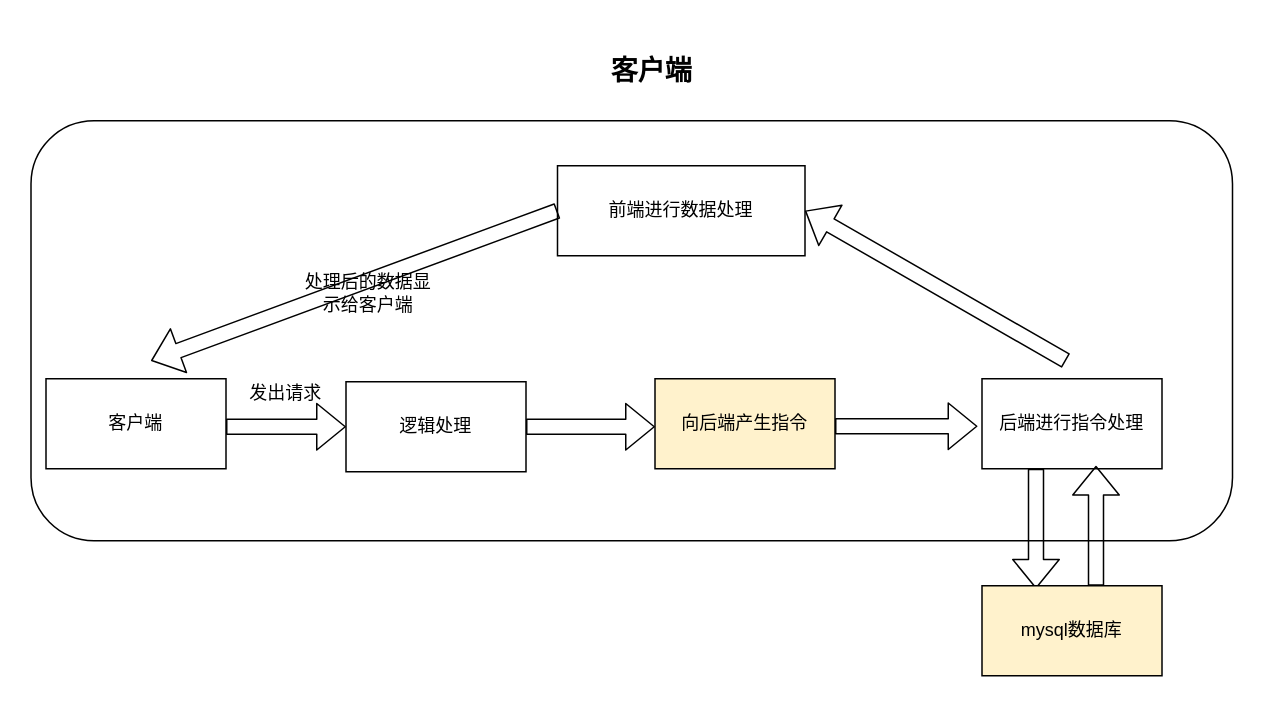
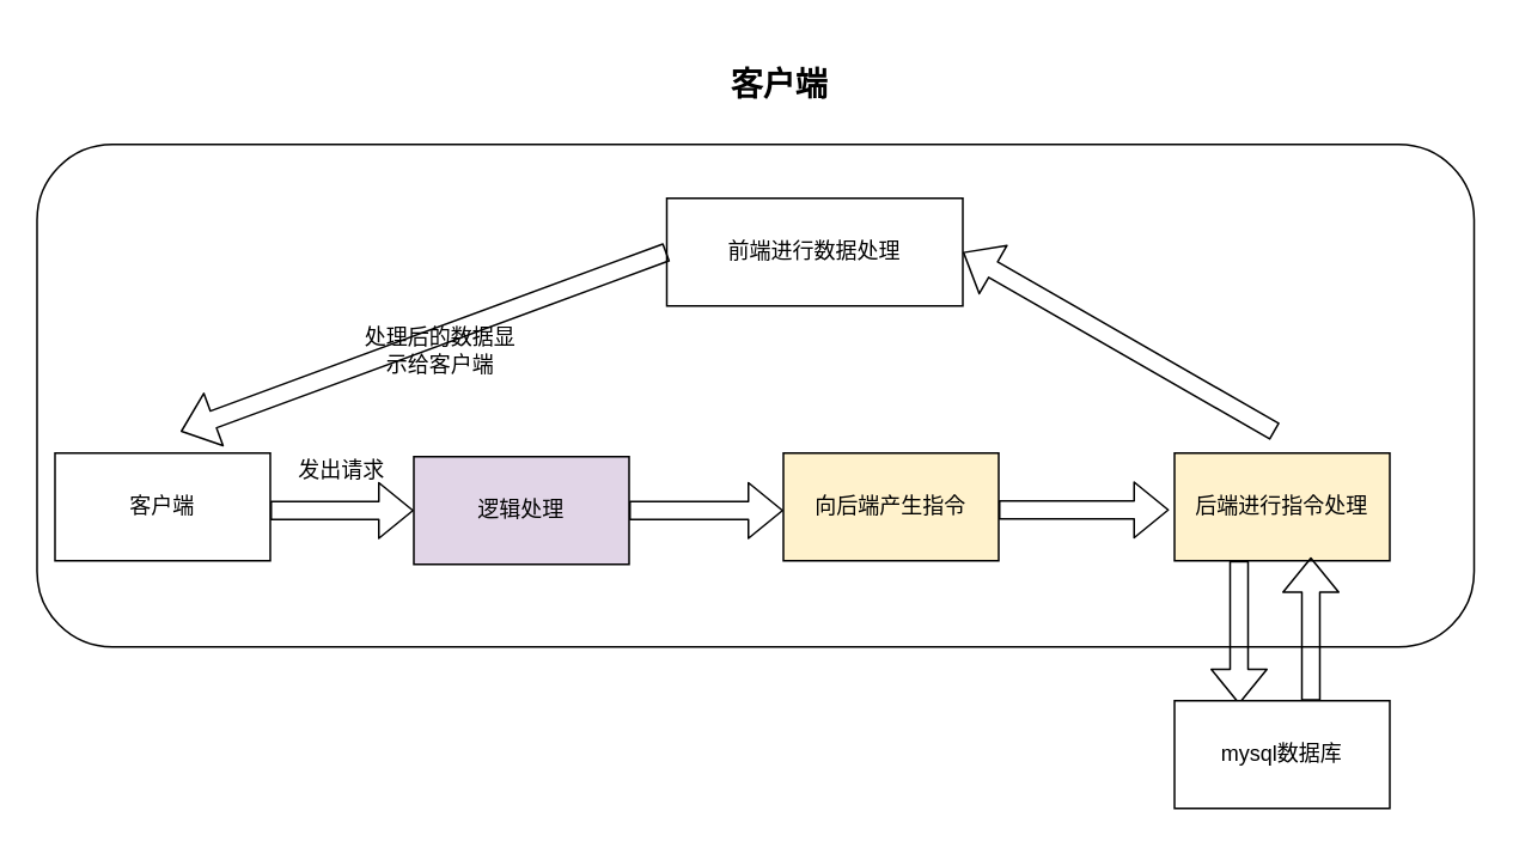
- <mxCell id="6" value="后端进行指令处理" style="rounded=0;whiteSpace=wrap;html=1;" parent="1" vertex="1"><mxGeometry x="654" y="252" width="120" height="60" as="geometry" /></mxCell>
+ <mxCell id="6" value="后端进行指令处理" style="rounded=0;whiteSpace=wrap;html=1;fillColor=#fff2cc;" parent="1" vertex="1"><mxGeometry x="654" y="252" width="120" height="60" as="geometry" /></mxCell>
- <mxCell id="4" value="逻辑处理" style="rounded=0;whiteSpace=wrap;html=1;" parent="1" vertex="1"><mxGeometry x="230" y="254" width="120" height="60" as="geometry" /></mxCell>
+ <mxCell id="4" value="逻辑处理" style="rounded=0;whiteSpace=wrap;html=1;fillColor=#e1d5e7;" parent="1" vertex="1"><mxGeometry x="230" y="254" width="120" height="60" as="geometry" /></mxCell>
- <mxCell id="12" value="mysql数据库" style="rounded=0;whiteSpace=wrap;html=1;fillColor=#fff2cc;" parent="1" vertex="1"><mxGeometry x="654" y="390" width="120" height="60" as="geometry" /></mxCell>
+ <mxCell id="12" value="mysql数据库" style="rounded=0;whiteSpace=wrap;html=1;" parent="1" vertex="1"><mxGeometry x="654" y="390" width="120" height="60" as="geometry" /></mxCell>
